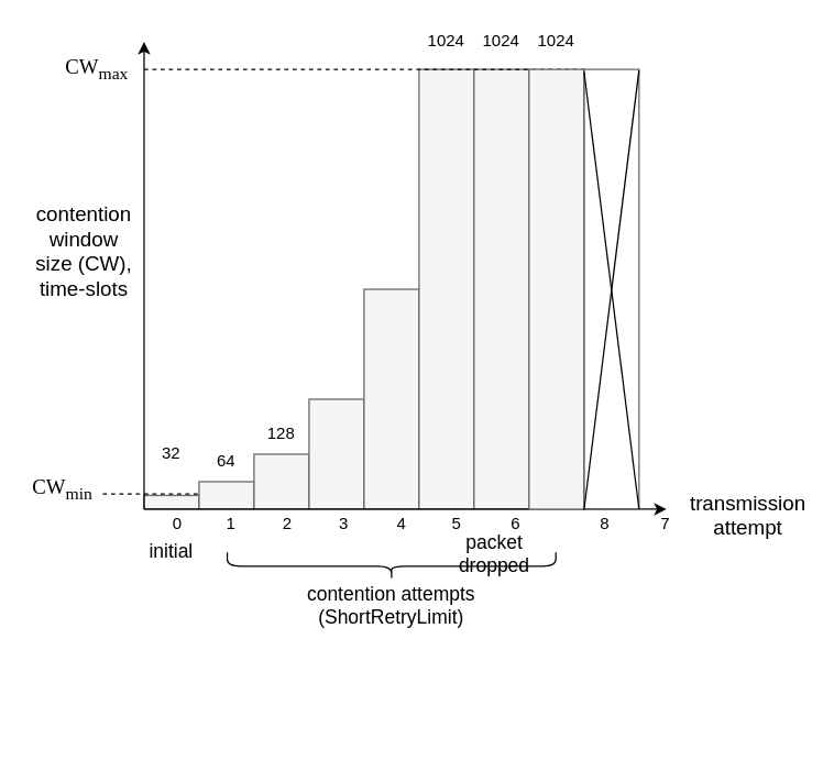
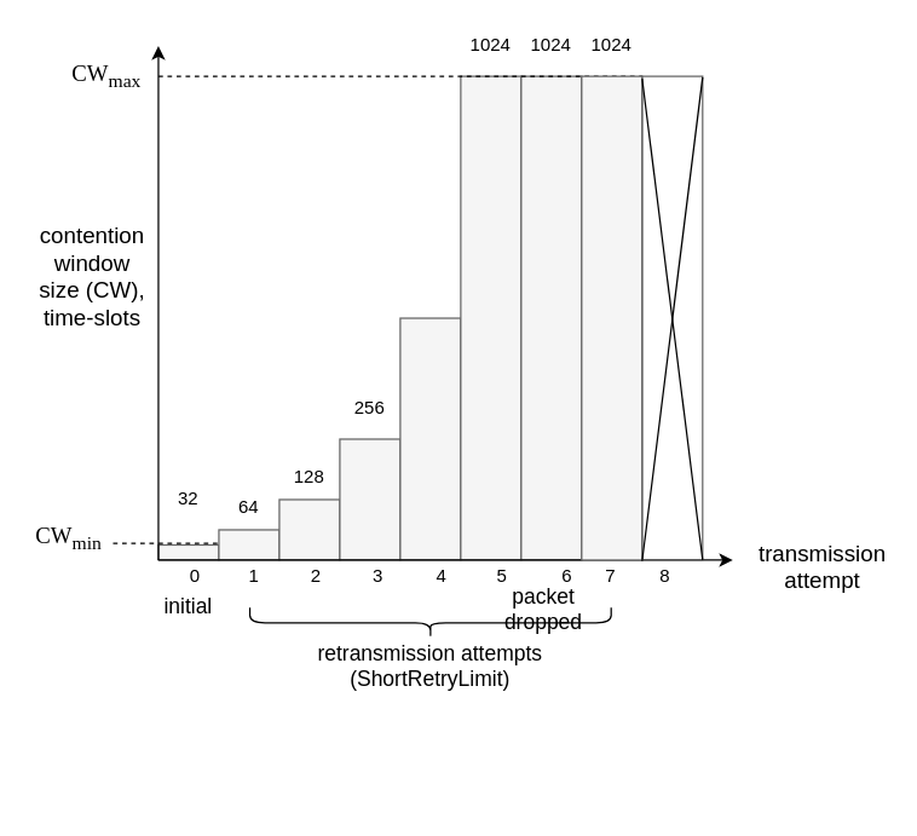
+ <mxCell id="10" value="256" style="text;html=1;strokeColor=none;fillColor=none;align=center;verticalAlign=middle;whiteSpace=wrap;rounded=0;" vertex="1" parent="1"><mxGeometry x="224" y="260" width="40" height="20" as="geometry" /></mxCell>
- <mxCell id="32" value="7" style="text;html=1;resizable=0;points=[];autosize=1;align=left;verticalAlign=top;spacingTop=-4;" vertex="1" parent="1"><mxGeometry x="478" y="371" width="20" height="20" as="geometry" /></mxCell>
+ <mxCell id="32" value="7" style="text;html=1;resizable=0;points=[];autosize=1;align=left;verticalAlign=top;spacingTop=-4;" vertex="1" parent="1"><mxGeometry x="398" y="371" width="20" height="20" as="geometry" /></mxCell>
- <mxCell id="39" value="&lt;div style=&quot;font-size: 14px&quot;&gt;&lt;font style=&quot;font-size: 14px&quot;&gt;contention attempts&lt;/font&gt;&lt;/div&gt;&lt;div style=&quot;font-size: 14px&quot;&gt;&lt;font style=&quot;font-size: 14px&quot;&gt;(ShortRetryLimit)&lt;br&gt;&lt;/font&gt;&lt;/div&gt;" style="text;html=1;strokeColor=none;fillColor=none;align=center;verticalAlign=middle;whiteSpace=wrap;rounded=0;" vertex="1" parent="1"><mxGeometry x="204" y="420" width="160" height="40" as="geometry" /></mxCell>
+ <mxCell id="39" value="&lt;div style=&quot;font-size: 14px&quot;&gt;&lt;font style=&quot;font-size: 14px&quot;&gt;retransmission attempts&lt;/font&gt;&lt;/div&gt;&lt;div style=&quot;font-size: 14px&quot;&gt;&lt;font style=&quot;font-size: 14px&quot;&gt;(ShortRetryLimit)&lt;br&gt;&lt;/font&gt;&lt;/div&gt;" style="text;html=1;strokeColor=none;fillColor=none;align=center;verticalAlign=middle;whiteSpace=wrap;rounded=0;" vertex="1" parent="1"><mxGeometry x="204" y="420" width="160" height="40" as="geometry" /></mxCell>
